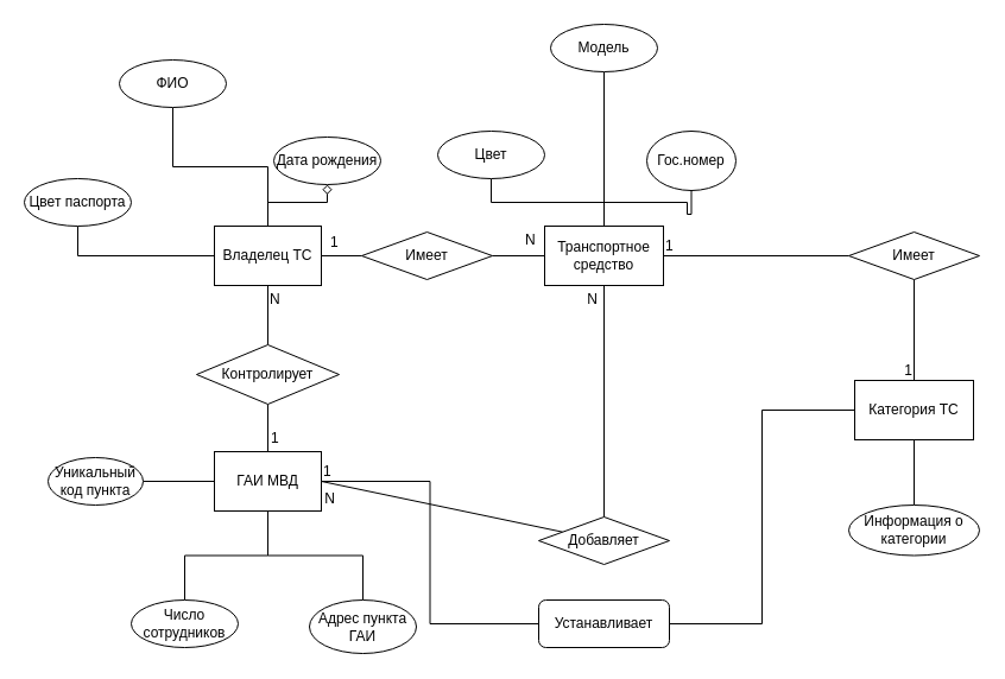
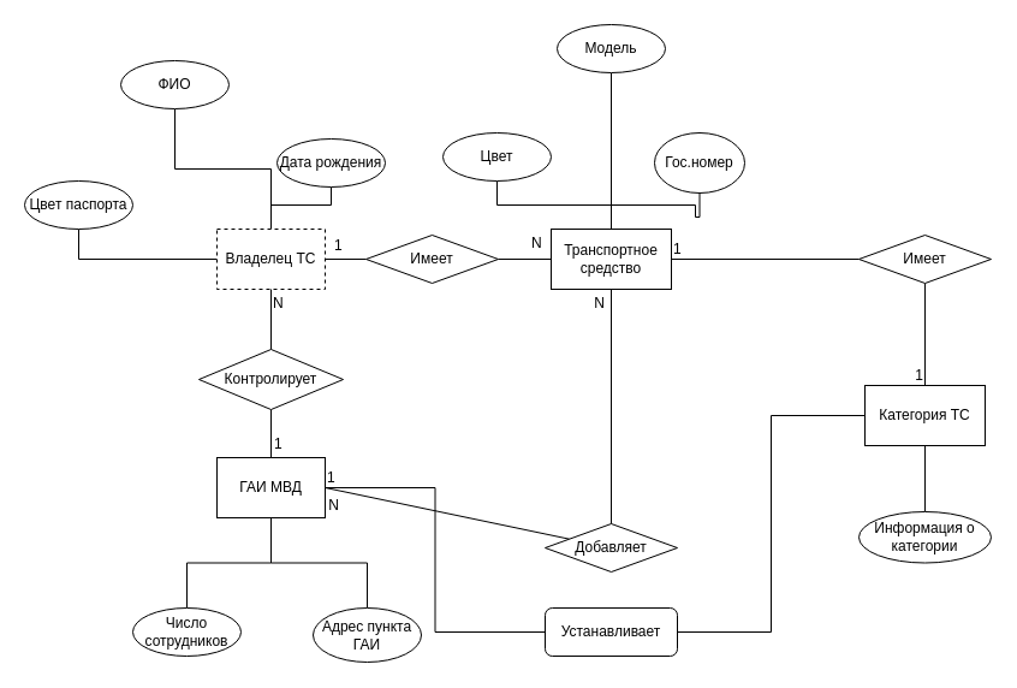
- <mxCell id="3" style="edgeStyle=orthogonalEdgeStyle;rounded=0;orthogonalLoop=1;jettySize=auto;html=1;entryX=0.5;entryY=1;entryDx=0;entryDy=0;endArrow=diamond;endFill=0;" parent="1" source="6" target="18" edge="1"><mxGeometry relative="1" as="geometry" /></mxCell>
+ <mxCell id="3" style="edgeStyle=orthogonalEdgeStyle;rounded=0;orthogonalLoop=1;jettySize=auto;html=1;entryX=0.5;entryY=1;entryDx=0;entryDy=0;endArrow=none;endFill=0;" parent="1" source="6" target="18" edge="1"><mxGeometry relative="1" as="geometry" /></mxCell>
- <mxCell id="6" value="Владелец ТС" style="rounded=0;whiteSpace=wrap;html=1;" parent="1" vertex="1"><mxGeometry x="180" y="190" width="90" height="50" as="geometry" /></mxCell>
+ <mxCell id="6" value="Владелец ТС" style="rounded=0;whiteSpace=wrap;html=1;dashed=1;" parent="1" vertex="1"><mxGeometry x="180" y="190" width="90" height="50" as="geometry" /></mxCell>
- <mxCell id="22" value="Уникальный код пункта" style="ellipse;whiteSpace=wrap;html=1;" parent="1" vertex="1"><mxGeometry x="40" y="385" width="80" height="40" as="geometry" /></mxCell>
- <mxCell id="8" style="edgeStyle=orthogonalEdgeStyle;rounded=0;orthogonalLoop=1;jettySize=auto;html=1;entryX=1;entryY=0.5;entryDx=0;entryDy=0;endArrow=none;endFill=0;" parent="1" source="12" target="22" edge="1"><mxGeometry relative="1" as="geometry" /></mxCell>
